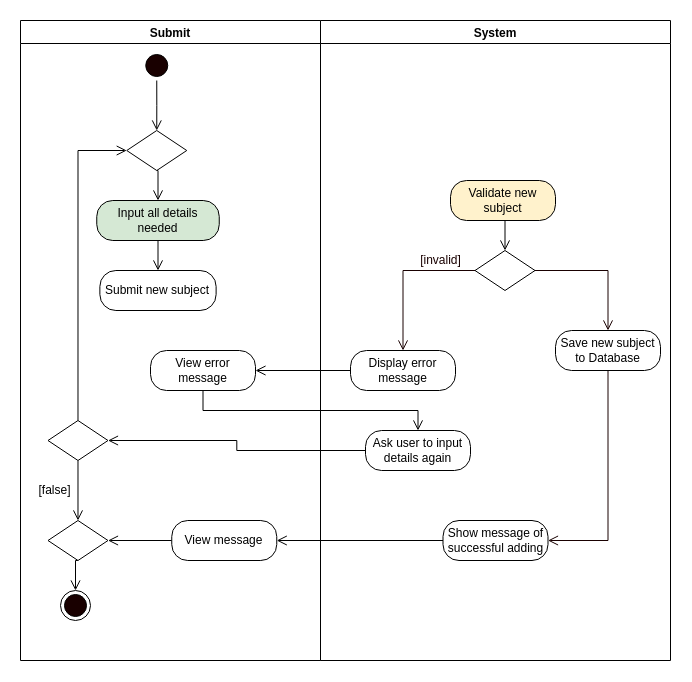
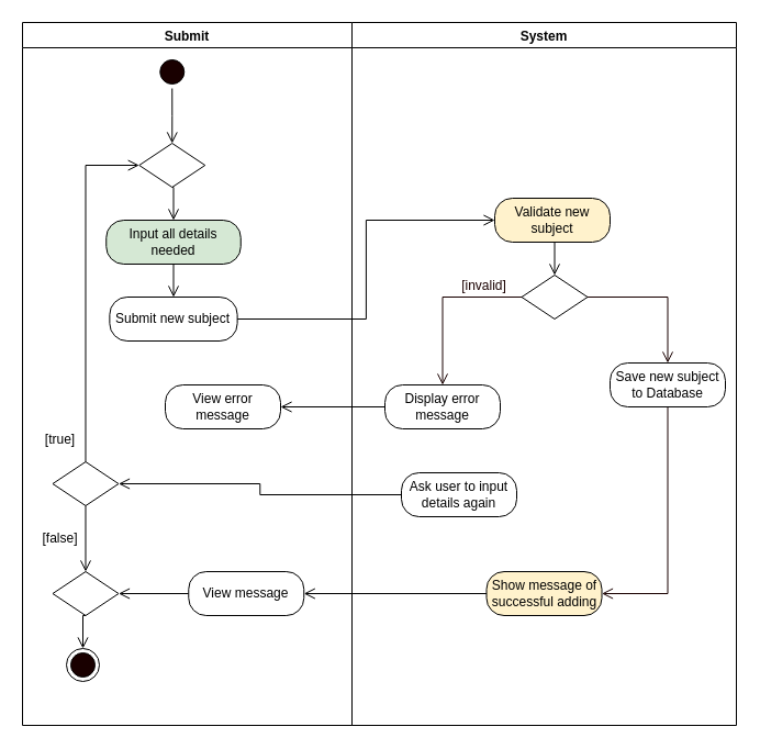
+ <mxCell id="33" style="edgeStyle=orthogonalEdgeStyle;rounded=0;orthogonalLoop=1;jettySize=auto;html=1;exitX=1;exitY=0.5;exitDx=0;exitDy=0;entryX=0;entryY=0.5;entryDx=0;entryDy=0;endArrow=open;endFill=0;endSize=8;" parent="1" source="7" target="22" edge="1"><mxGeometry relative="1" as="geometry" /></mxCell>
+ <mxCell id="13" value="[true]" style="text;html=1;align=center;verticalAlign=middle;resizable=0;points=[];autosize=1;strokeColor=none;" parent="2" vertex="1"><mxGeometry x="14.37" y="370" width="40" height="20" as="geometry" /></mxCell>
- <mxCell id="36" style="edgeStyle=orthogonalEdgeStyle;rounded=0;orthogonalLoop=1;jettySize=auto;html=1;exitX=0.5;exitY=1;exitDx=0;exitDy=0;entryX=0.5;entryY=0;entryDx=0;entryDy=0;endArrow=open;endFill=0;endSize=8;" parent="1" source="16" target="32" edge="1"><mxGeometry relative="1" as="geometry" /></mxCell>
- <mxCell id="31" value="Show message of successful adding" style="rounded=1;whiteSpace=wrap;html=1;arcSize=40;" parent="21" vertex="1"><mxGeometry x="122.5" y="500" width="105" height="40" as="geometry" /></mxCell>
+ <mxCell id="31" value="Show message of successful adding" style="rounded=1;whiteSpace=wrap;html=1;arcSize=40;fillColor=#fff2cc;" parent="21" vertex="1"><mxGeometry x="122.5" y="500" width="105" height="40" as="geometry" /></mxCell>
